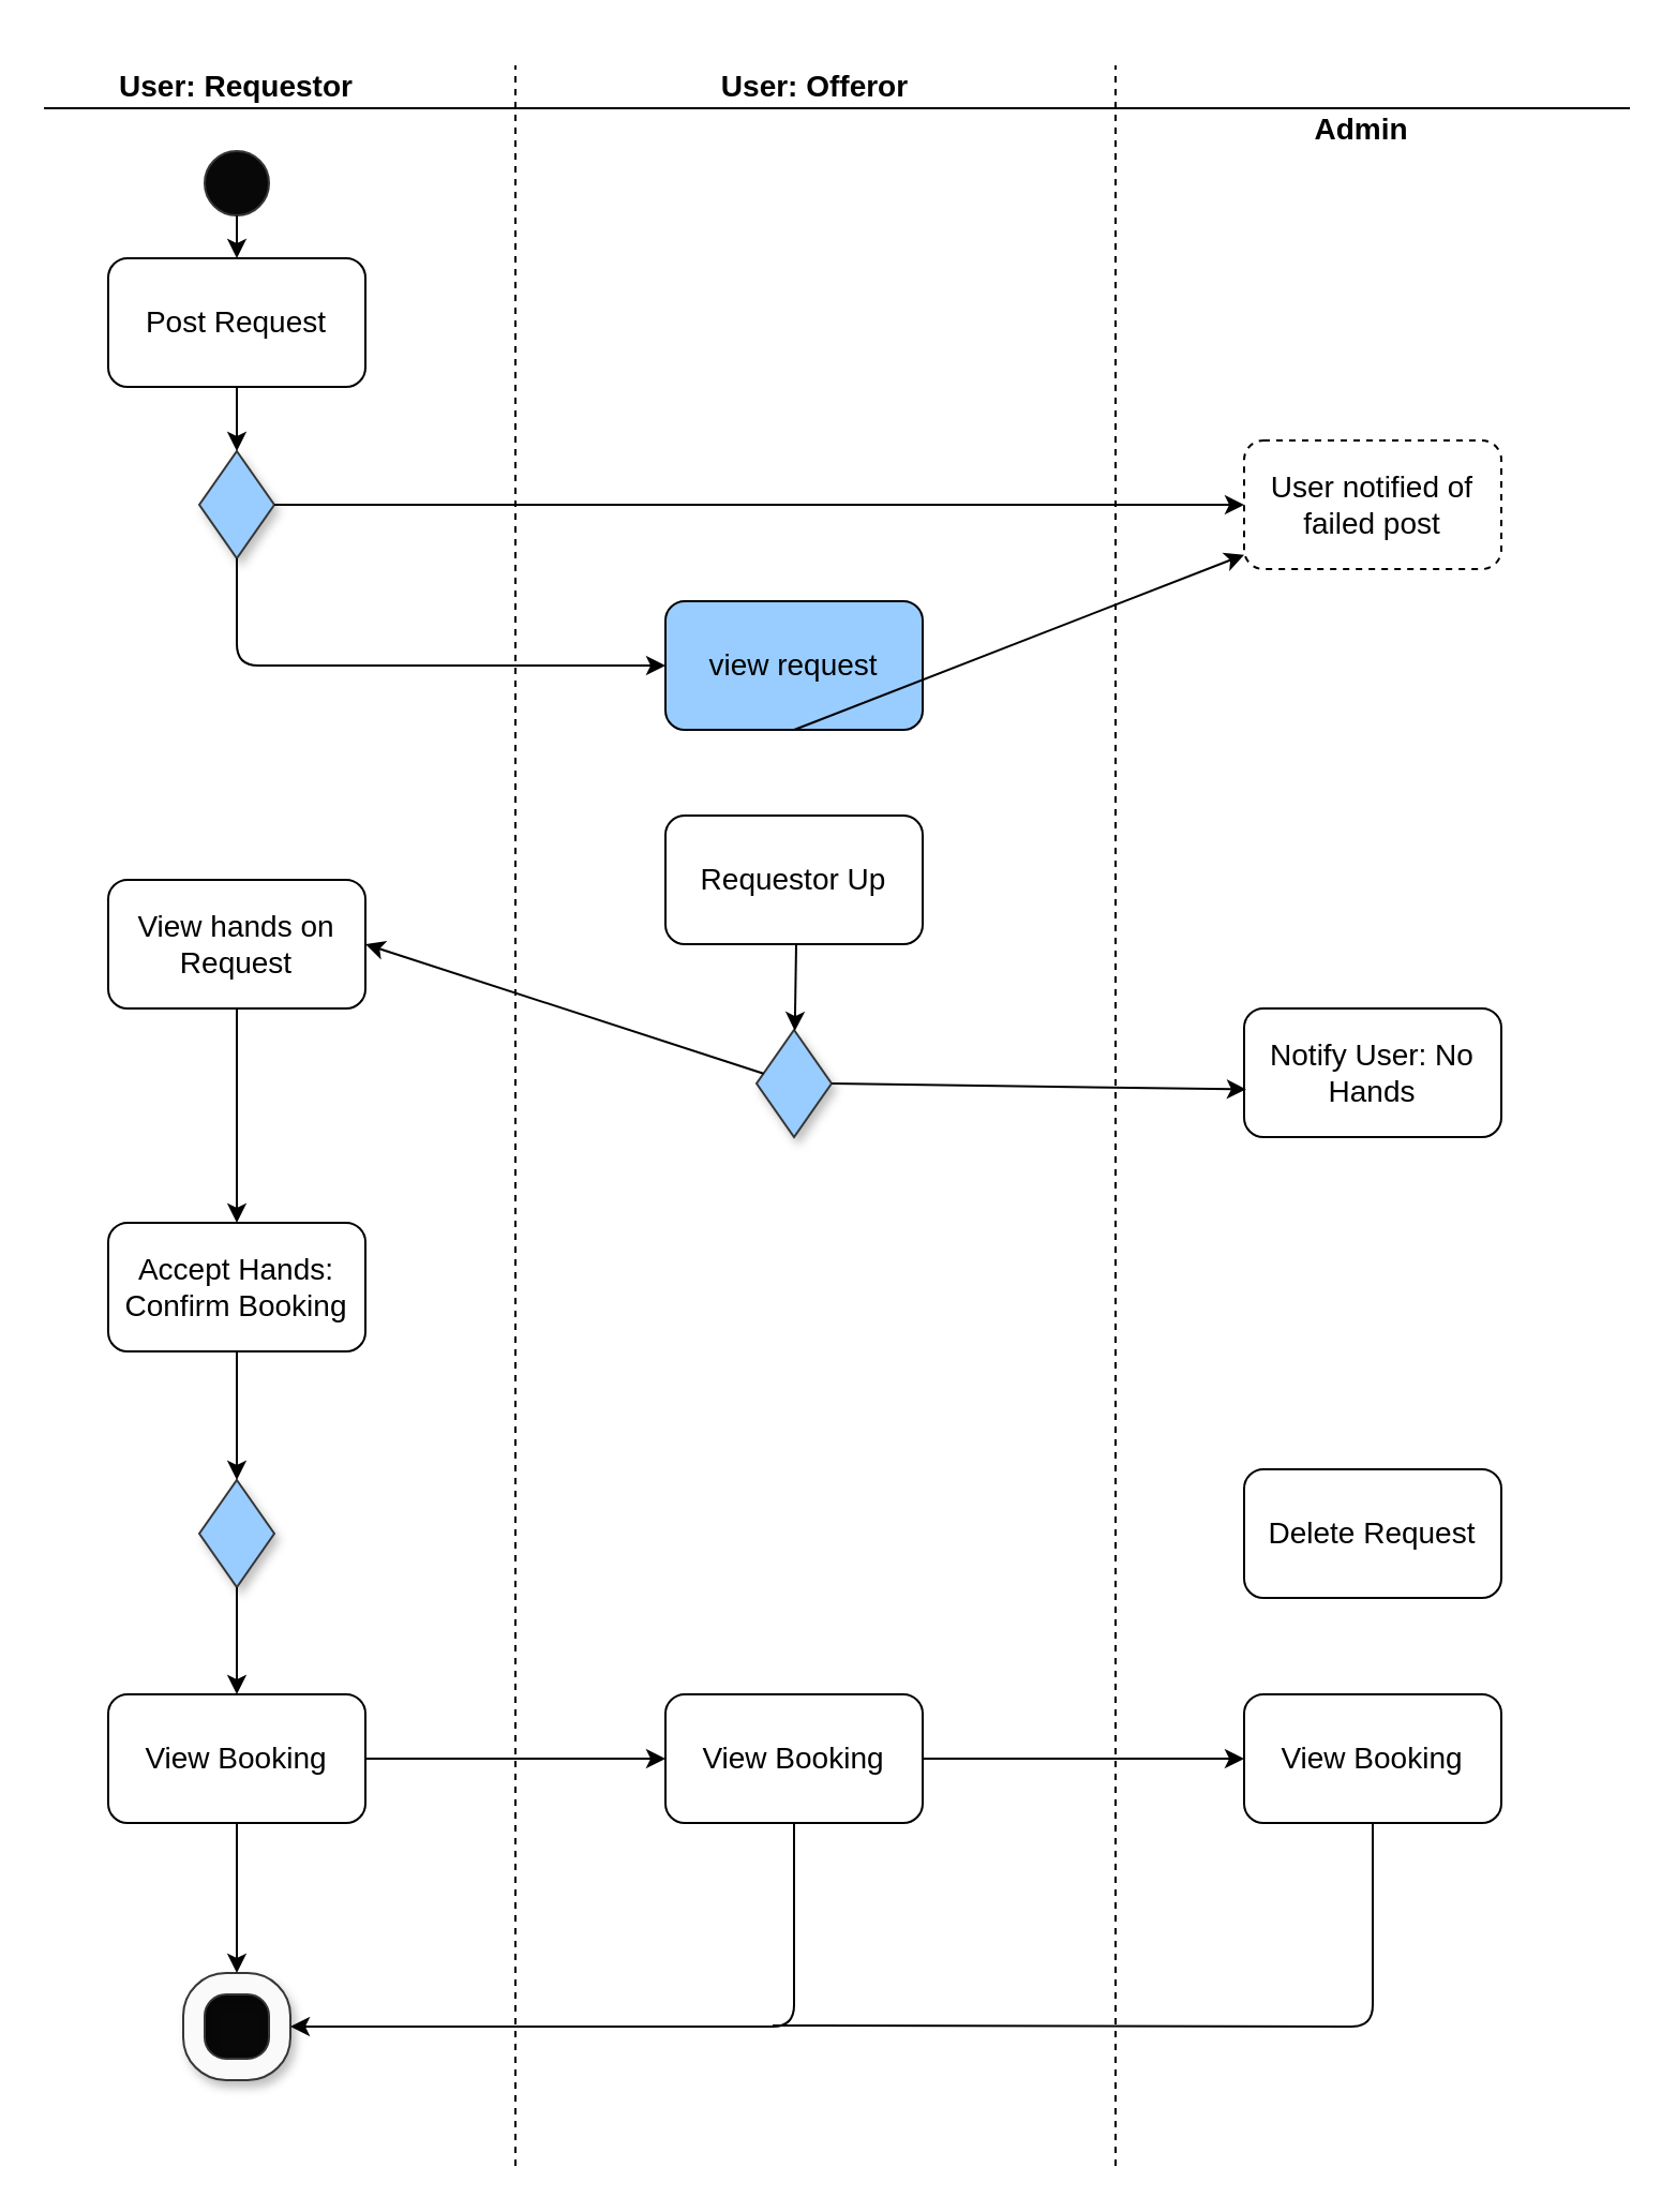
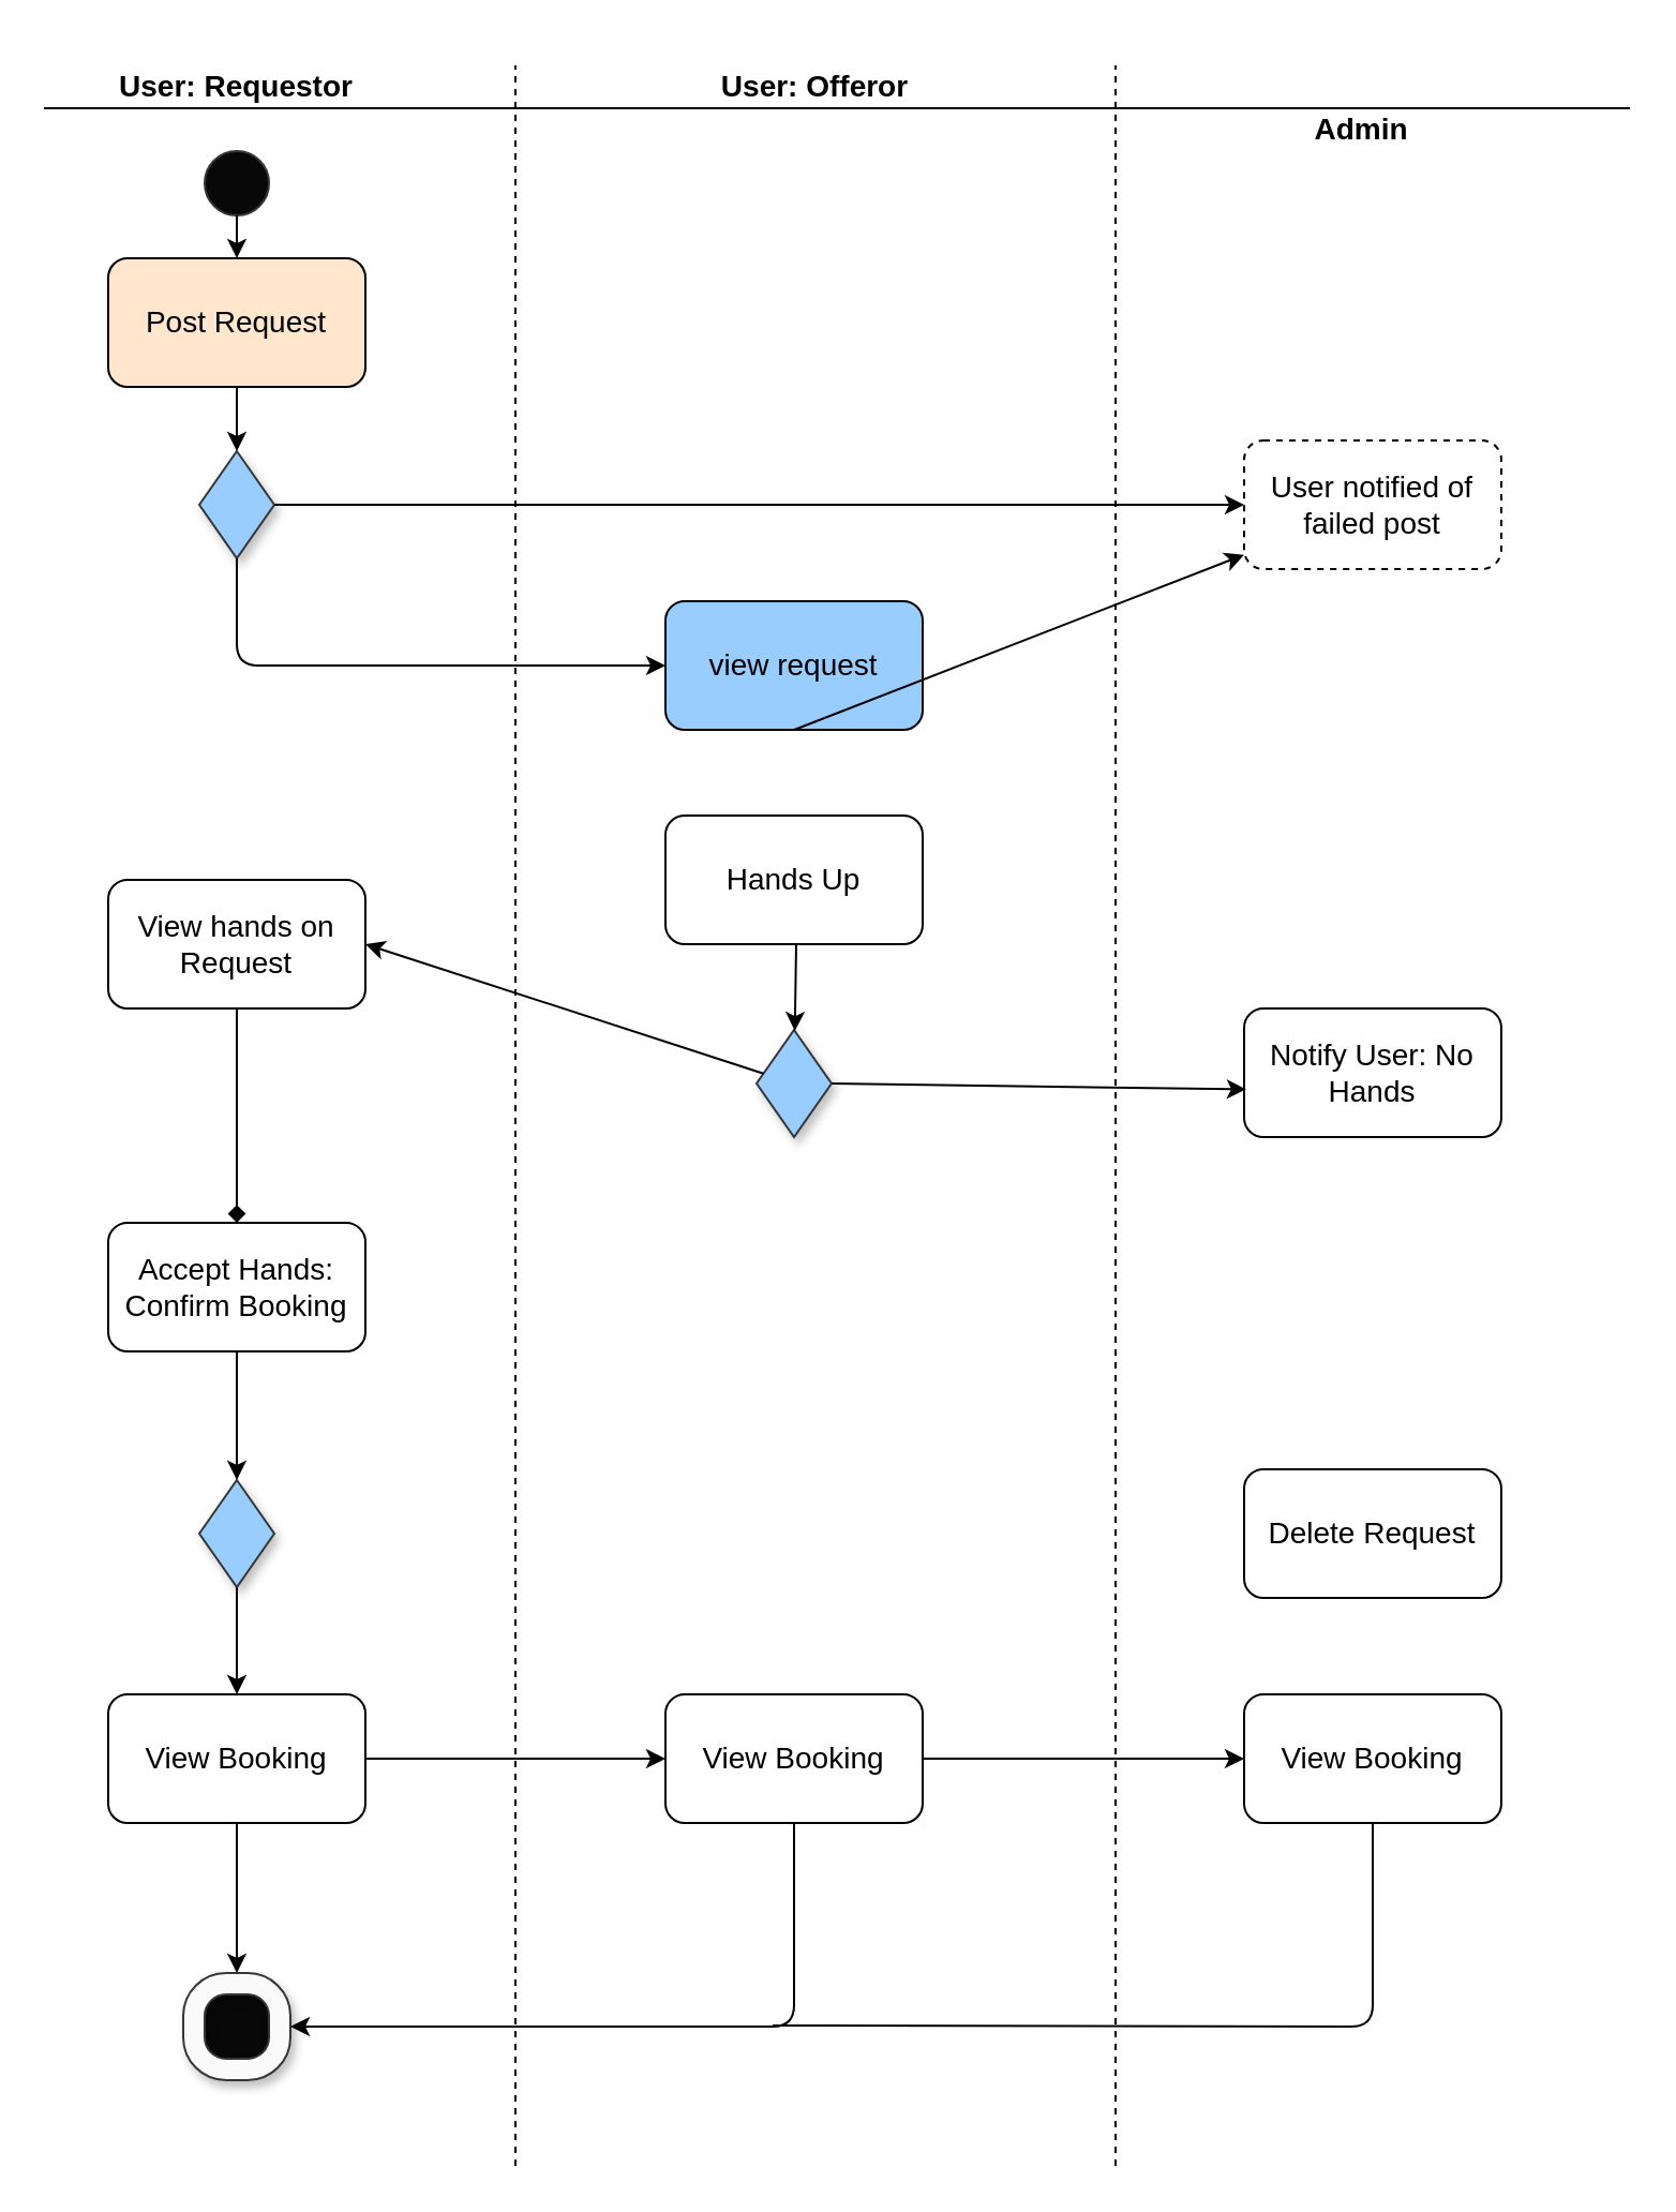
- <mxCell id="2" value="&lt;font style=&quot;font-size: 14px&quot;&gt;Post Request&lt;/font&gt;" style="rounded=1;whiteSpace=wrap;html=1;" vertex="1" parent="1"><mxGeometry x="50" y="120" width="120" height="60" as="geometry" /></mxCell>
+ <mxCell id="2" value="&lt;font style=&quot;font-size: 14px&quot;&gt;Post Request&lt;/font&gt;" style="rounded=1;whiteSpace=wrap;html=1;fillColor=#ffe6cc;" vertex="1" parent="1"><mxGeometry x="50" y="120" width="120" height="60" as="geometry" /></mxCell>
- <mxCell id="5" value="&lt;font style=&quot;font-size: 14px&quot;&gt;Requestor Up&lt;/font&gt;" style="rounded=1;whiteSpace=wrap;html=1;" vertex="1" parent="1"><mxGeometry x="310" y="380" width="120" height="60" as="geometry" /></mxCell>
+ <mxCell id="5" value="&lt;font style=&quot;font-size: 14px&quot;&gt;Hands Up&lt;/font&gt;" style="rounded=1;whiteSpace=wrap;html=1;" vertex="1" parent="1"><mxGeometry x="310" y="380" width="120" height="60" as="geometry" /></mxCell>
- <mxCell id="27" value="" style="endArrow=classic;html=1;exitX=0.5;exitY=1;exitDx=0;exitDy=0;" edge="1" parent="1" source="6" target="9"><mxGeometry width="50" height="50" relative="1" as="geometry"><mxPoint x="350" y="500" as="sourcePoint" /><mxPoint x="400" y="450" as="targetPoint" /></mxGeometry></mxCell>
+ <mxCell id="27" value="" style="endArrow=diamond;html=1;exitX=0.5;exitY=1;exitDx=0;exitDy=0;" edge="1" parent="1" source="6" target="9"><mxGeometry width="50" height="50" relative="1" as="geometry"><mxPoint x="350" y="500" as="sourcePoint" /><mxPoint x="400" y="450" as="targetPoint" /></mxGeometry></mxCell>
